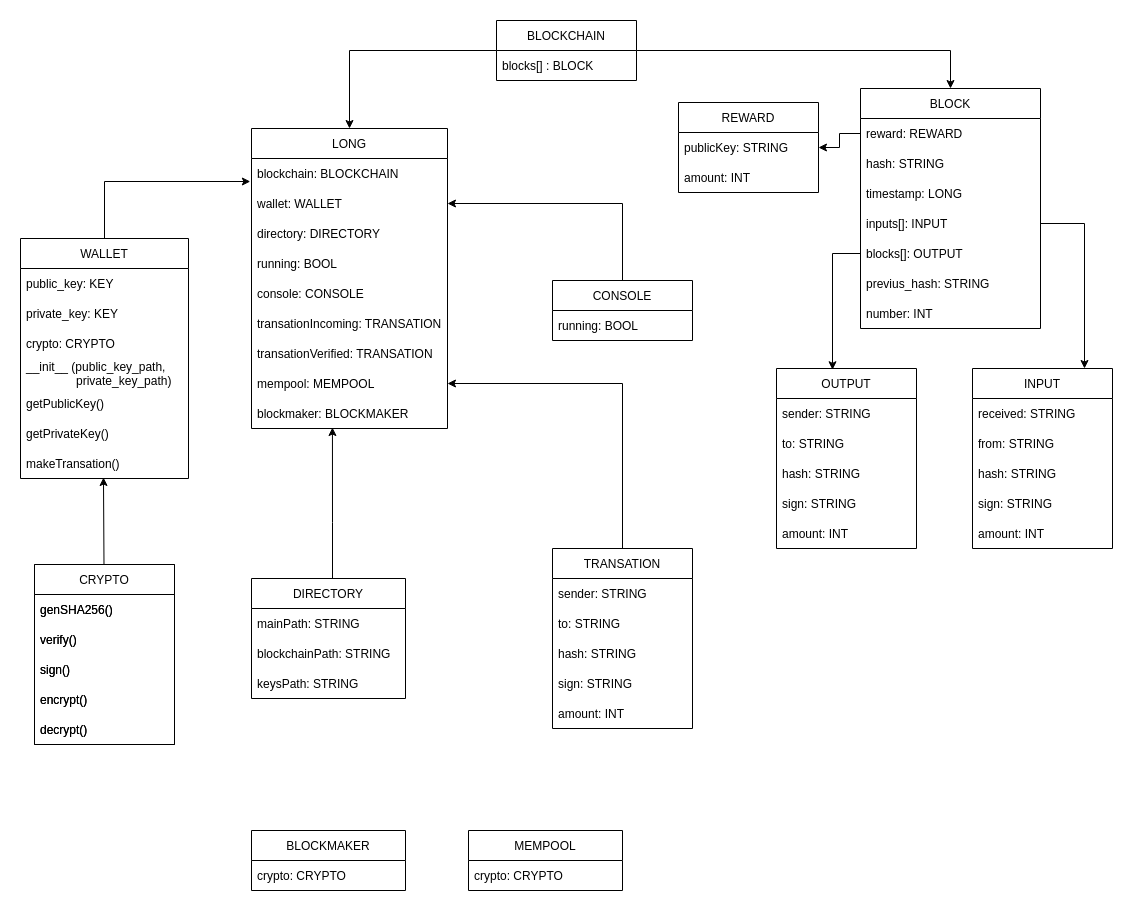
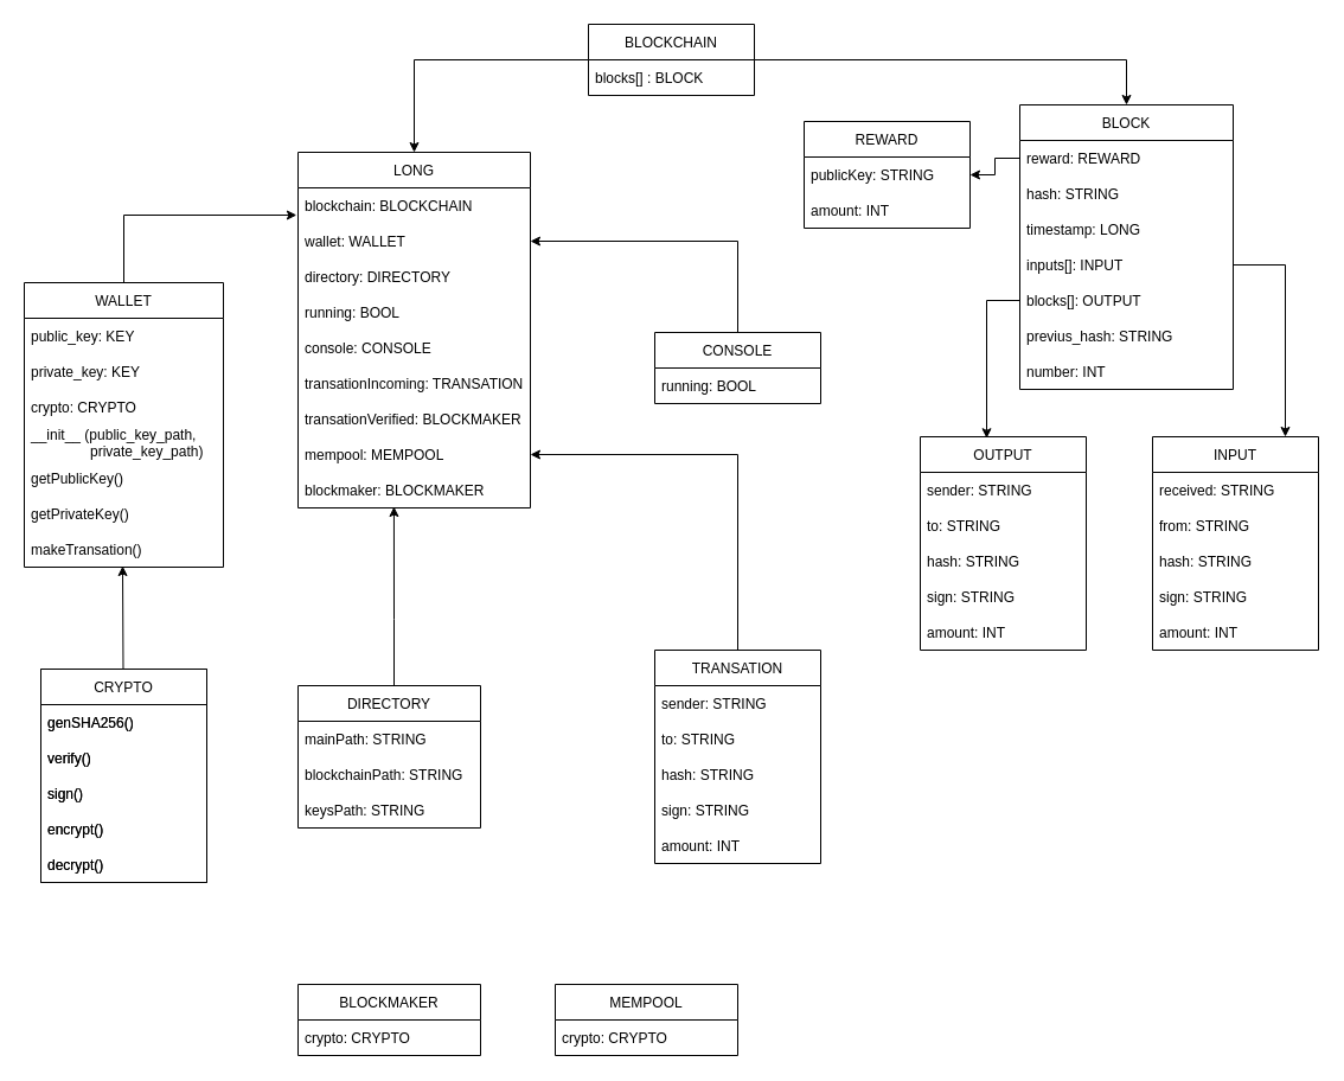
- <mxCell id="39" value="transationVerified: TRANSATION" style="text;strokeColor=none;fillColor=none;align=left;verticalAlign=middle;spacingLeft=4;spacingRight=4;overflow=hidden;points=[[0,0.5],[1,0.5]];portConstraint=eastwest;rotatable=0;" parent="32" vertex="1"><mxGeometry y="210" width="196" height="30" as="geometry" /></mxCell>
+ <mxCell id="39" value="transationVerified: BLOCKMAKER" style="text;strokeColor=none;fillColor=none;align=left;verticalAlign=middle;spacingLeft=4;spacingRight=4;overflow=hidden;points=[[0,0.5],[1,0.5]];portConstraint=eastwest;rotatable=0;" parent="32" vertex="1"><mxGeometry y="210" width="196" height="30" as="geometry" /></mxCell>
